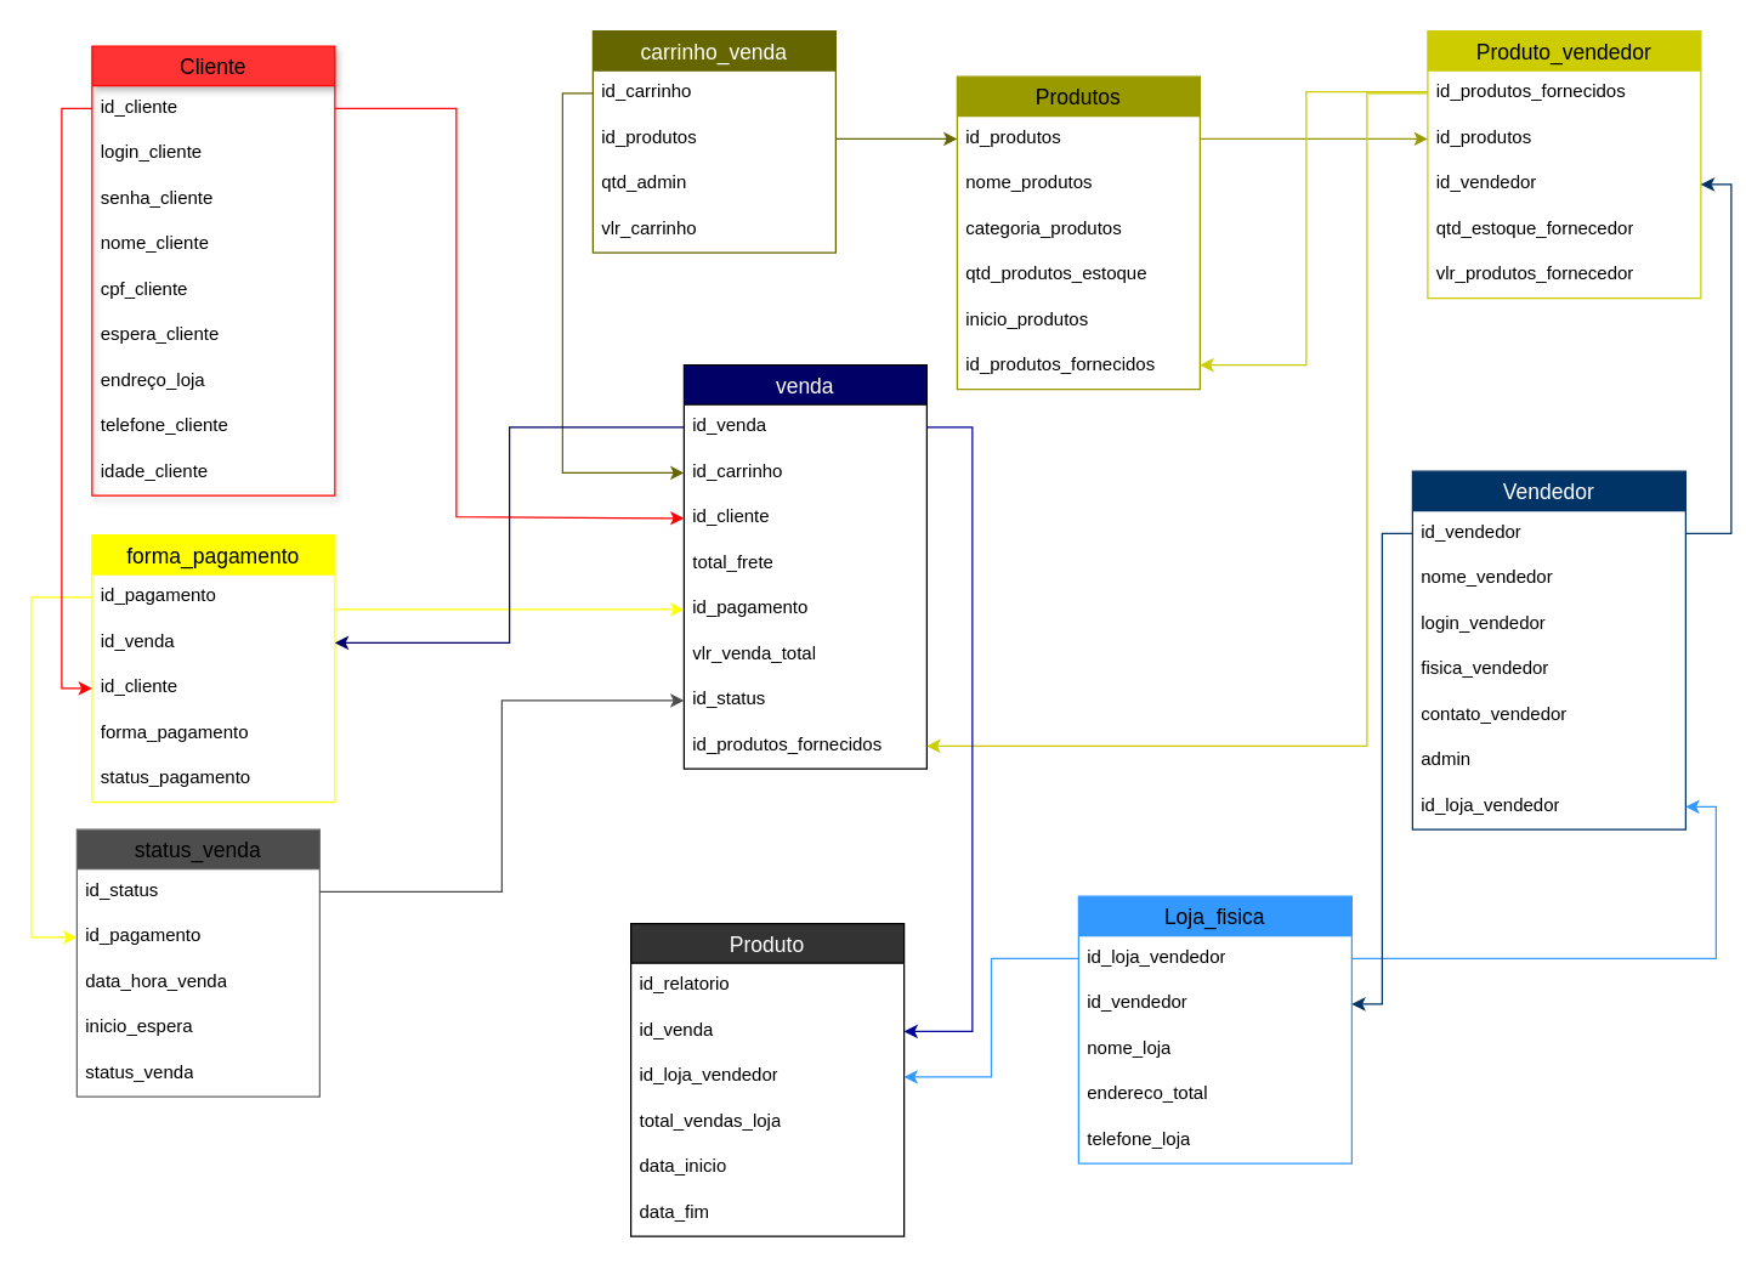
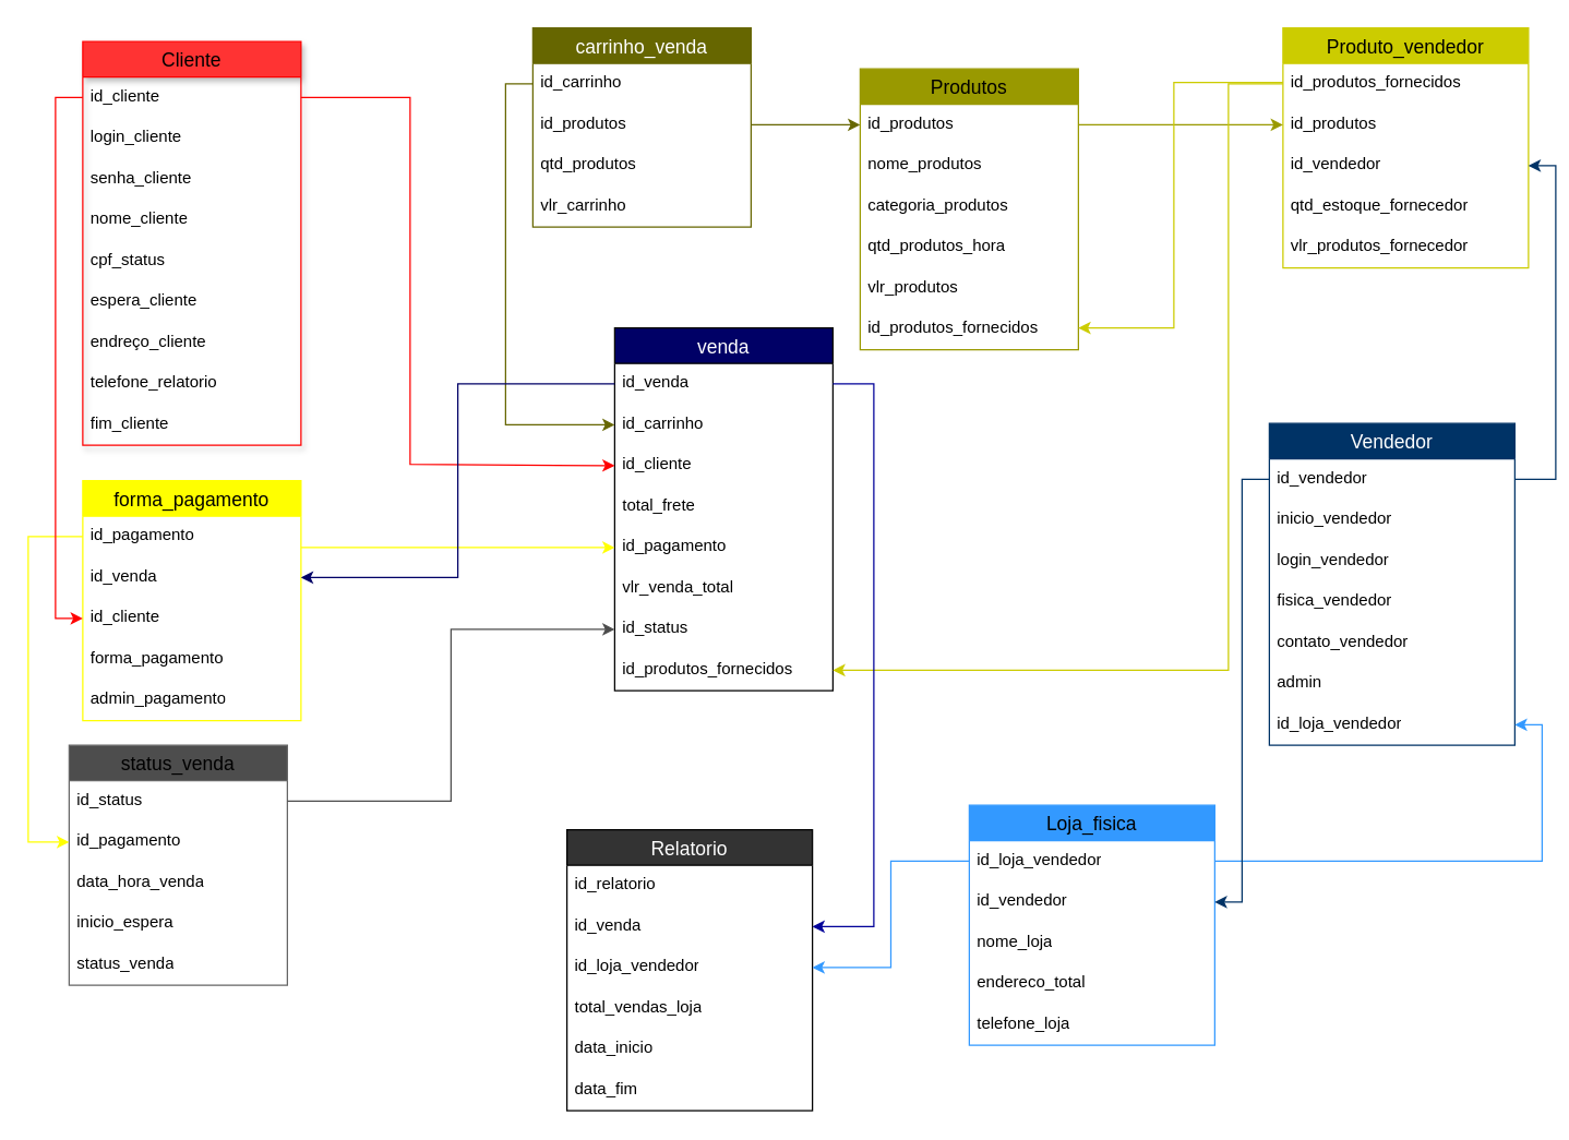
- <mxCell id="57" value="qtd_admin" style="text;strokeColor=none;fillColor=none;spacingLeft=4;spacingRight=4;overflow=hidden;rotatable=0;points=[[0,0.5],[1,0.5]];portConstraint=eastwest;fontSize=12;whiteSpace=wrap;html=1;" parent="54" vertex="1"><mxGeometry y="86" width="160" height="30" as="geometry" /></mxCell>
+ <mxCell id="57" value="qtd_produtos" style="text;strokeColor=none;fillColor=none;spacingLeft=4;spacingRight=4;overflow=hidden;rotatable=0;points=[[0,0.5],[1,0.5]];portConstraint=eastwest;fontSize=12;whiteSpace=wrap;html=1;" parent="54" vertex="1"><mxGeometry y="86" width="160" height="30" as="geometry" /></mxCell>
- <mxCell id="16" value="qtd_produtos_estoque" style="text;strokeColor=none;fillColor=none;spacingLeft=4;spacingRight=4;overflow=hidden;rotatable=0;points=[[0,0.5],[1,0.5]];portConstraint=eastwest;fontSize=12;whiteSpace=wrap;html=1;" parent="12" vertex="1"><mxGeometry y="116" width="160" height="30" as="geometry" /></mxCell>
+ <mxCell id="16" value="qtd_produtos_hora" style="text;strokeColor=none;fillColor=none;spacingLeft=4;spacingRight=4;overflow=hidden;rotatable=0;points=[[0,0.5],[1,0.5]];portConstraint=eastwest;fontSize=12;whiteSpace=wrap;html=1;" parent="12" vertex="1"><mxGeometry y="116" width="160" height="30" as="geometry" /></mxCell>
- <mxCell id="7" value="cpf_cliente" style="text;strokeColor=none;fillColor=none;spacingLeft=4;spacingRight=4;overflow=hidden;rotatable=0;points=[[0,0.5],[1,0.5]];portConstraint=eastwest;fontSize=12;whiteSpace=wrap;html=1;" parent="2" vertex="1"><mxGeometry y="146" width="160" height="30" as="geometry" /></mxCell>
+ <mxCell id="7" value="cpf_status" style="text;strokeColor=none;fillColor=none;spacingLeft=4;spacingRight=4;overflow=hidden;rotatable=0;points=[[0,0.5],[1,0.5]];portConstraint=eastwest;fontSize=12;whiteSpace=wrap;html=1;" parent="2" vertex="1"><mxGeometry y="146" width="160" height="30" as="geometry" /></mxCell>
- <mxCell id="17" value="inicio_produtos" style="text;strokeColor=none;fillColor=none;spacingLeft=4;spacingRight=4;overflow=hidden;rotatable=0;points=[[0,0.5],[1,0.5]];portConstraint=eastwest;fontSize=12;whiteSpace=wrap;html=1;" parent="12" vertex="1"><mxGeometry y="146" width="160" height="30" as="geometry" /></mxCell>
+ <mxCell id="17" value="vlr_produtos" style="text;strokeColor=none;fillColor=none;spacingLeft=4;spacingRight=4;overflow=hidden;rotatable=0;points=[[0,0.5],[1,0.5]];portConstraint=eastwest;fontSize=12;whiteSpace=wrap;html=1;" parent="12" vertex="1"><mxGeometry y="146" width="160" height="30" as="geometry" /></mxCell>
- <mxCell id="9" value="endreço_loja" style="text;strokeColor=none;fillColor=none;spacingLeft=4;spacingRight=4;overflow=hidden;rotatable=0;points=[[0,0.5],[1,0.5]];portConstraint=eastwest;fontSize=12;whiteSpace=wrap;html=1;" parent="2" vertex="1"><mxGeometry y="206" width="160" height="30" as="geometry" /></mxCell>
+ <mxCell id="9" value="endreço_cliente" style="text;strokeColor=none;fillColor=none;spacingLeft=4;spacingRight=4;overflow=hidden;rotatable=0;points=[[0,0.5],[1,0.5]];portConstraint=eastwest;fontSize=12;whiteSpace=wrap;html=1;" parent="2" vertex="1"><mxGeometry y="206" width="160" height="30" as="geometry" /></mxCell>
- <mxCell id="10" value="telefone_cliente" style="text;strokeColor=none;fillColor=none;spacingLeft=4;spacingRight=4;overflow=hidden;rotatable=0;points=[[0,0.5],[1,0.5]];portConstraint=eastwest;fontSize=12;whiteSpace=wrap;html=1;" parent="2" vertex="1"><mxGeometry y="236" width="160" height="30" as="geometry" /></mxCell>
+ <mxCell id="10" value="telefone_relatorio" style="text;strokeColor=none;fillColor=none;spacingLeft=4;spacingRight=4;overflow=hidden;rotatable=0;points=[[0,0.5],[1,0.5]];portConstraint=eastwest;fontSize=12;whiteSpace=wrap;html=1;" parent="2" vertex="1"><mxGeometry y="236" width="160" height="30" as="geometry" /></mxCell>
- <mxCell id="11" value="idade_cliente" style="text;strokeColor=none;fillColor=none;spacingLeft=4;spacingRight=4;overflow=hidden;rotatable=0;points=[[0,0.5],[1,0.5]];portConstraint=eastwest;fontSize=12;whiteSpace=wrap;html=1;" parent="2" vertex="1"><mxGeometry y="266" width="160" height="30" as="geometry" /></mxCell>
+ <mxCell id="11" value="fim_cliente" style="text;strokeColor=none;fillColor=none;spacingLeft=4;spacingRight=4;overflow=hidden;rotatable=0;points=[[0,0.5],[1,0.5]];portConstraint=eastwest;fontSize=12;whiteSpace=wrap;html=1;" parent="2" vertex="1"><mxGeometry y="266" width="160" height="30" as="geometry" /></mxCell>
- <mxCell id="42" value="nome_vendedor" style="text;strokeColor=none;fillColor=none;spacingLeft=4;spacingRight=4;overflow=hidden;rotatable=0;points=[[0,0.5],[1,0.5]];portConstraint=eastwest;fontSize=12;whiteSpace=wrap;html=1;" parent="40" vertex="1"><mxGeometry y="56" width="180" height="30" as="geometry" /></mxCell>
+ <mxCell id="42" value="inicio_vendedor" style="text;strokeColor=none;fillColor=none;spacingLeft=4;spacingRight=4;overflow=hidden;rotatable=0;points=[[0,0.5],[1,0.5]];portConstraint=eastwest;fontSize=12;whiteSpace=wrap;html=1;" parent="40" vertex="1"><mxGeometry y="56" width="180" height="30" as="geometry" /></mxCell>
- <mxCell id="64" value="status_pagamento" style="text;strokeColor=none;fillColor=none;spacingLeft=4;spacingRight=4;overflow=hidden;rotatable=0;points=[[0,0.5],[1,0.5]];portConstraint=eastwest;fontSize=12;whiteSpace=wrap;html=1;" parent="59" vertex="1"><mxGeometry y="146" width="160" height="30" as="geometry" /></mxCell>
+ <mxCell id="64" value="admin_pagamento" style="text;strokeColor=none;fillColor=none;spacingLeft=4;spacingRight=4;overflow=hidden;rotatable=0;points=[[0,0.5],[1,0.5]];portConstraint=eastwest;fontSize=12;whiteSpace=wrap;html=1;" parent="59" vertex="1"><mxGeometry y="146" width="160" height="30" as="geometry" /></mxCell>
- <mxCell id="65" value="Produto" style="swimlane;fontStyle=0;childLayout=stackLayout;horizontal=1;startSize=26;horizontalStack=0;resizeParent=1;resizeParentMax=0;resizeLast=0;collapsible=1;marginBottom=0;align=center;fontSize=14;fillColor=#333333;fontColor=#FFFFFF;" parent="1" vertex="1"><mxGeometry x="415" y="608" width="180" height="206" as="geometry" /></mxCell>
+ <mxCell id="65" value="Relatorio" style="swimlane;fontStyle=0;childLayout=stackLayout;horizontal=1;startSize=26;horizontalStack=0;resizeParent=1;resizeParentMax=0;resizeLast=0;collapsible=1;marginBottom=0;align=center;fontSize=14;fillColor=#333333;fontColor=#FFFFFF;" parent="1" vertex="1"><mxGeometry x="415" y="608" width="180" height="206" as="geometry" /></mxCell>
